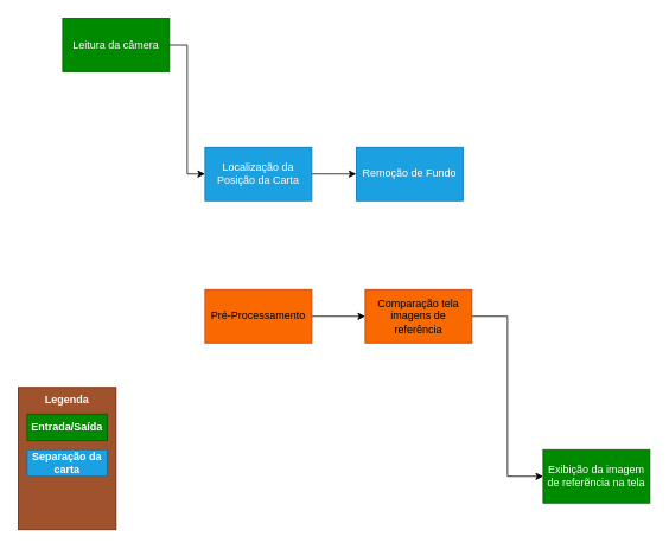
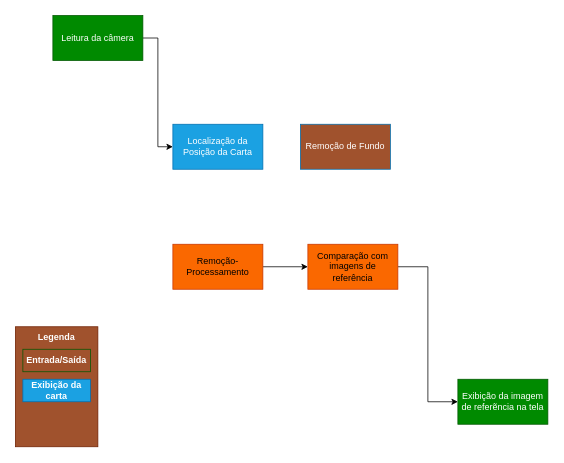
- <mxCell id="4" style="edgeStyle=orthogonalEdgeStyle;rounded=0;orthogonalLoop=1;jettySize=auto;html=1;exitX=1;exitY=0.5;exitDx=0;exitDy=0;entryX=0;entryY=0.5;entryDx=0;entryDy=0;" parent="1" source="5" target="6" edge="1"><mxGeometry relative="1" as="geometry" /></mxCell>
- <mxCell id="6" value="Remoção de Fundo" style="rounded=0;whiteSpace=wrap;html=1;fillColor=#1ba1e2;fontColor=#ffffff;strokeColor=#006EAF;" parent="1" vertex="1"><mxGeometry x="400" y="165" width="120" height="60" as="geometry" /></mxCell>
+ <mxCell id="6" value="Remoção de Fundo" style="rounded=0;whiteSpace=wrap;html=1;fillColor=#a0522d;fontColor=#ffffff;strokeColor=#006EAF;" parent="1" vertex="1"><mxGeometry x="400" y="165" width="120" height="60" as="geometry" /></mxCell>
- <mxCell id="8" value="Pré-Processamento" style="rounded=0;whiteSpace=wrap;html=1;fillColor=#fa6800;fontColor=#000000;strokeColor=#C73500;" parent="1" vertex="1"><mxGeometry x="230" y="325" width="120" height="60" as="geometry" /></mxCell>
+ <mxCell id="8" value="Remoção-Processamento" style="rounded=0;whiteSpace=wrap;html=1;fillColor=#fa6800;fontColor=#000000;strokeColor=#C73500;" parent="1" vertex="1"><mxGeometry x="230" y="325" width="120" height="60" as="geometry" /></mxCell>
- <mxCell id="10" value="Comparação tela imagens de referência" style="rounded=0;whiteSpace=wrap;html=1;fillColor=#fa6800;fontColor=#000000;strokeColor=#C73500;" parent="1" vertex="1"><mxGeometry x="410" y="325" width="120" height="60" as="geometry" /></mxCell>
+ <mxCell id="10" value="Comparação com imagens de referência" style="rounded=0;whiteSpace=wrap;html=1;fillColor=#fa6800;fontColor=#000000;strokeColor=#C73500;" parent="1" vertex="1"><mxGeometry x="410" y="325" width="120" height="60" as="geometry" /></mxCell>
- <mxCell id="13" value="&lt;b&gt;Entrada/Saída&lt;br&gt;&lt;/b&gt;" style="rounded=0;whiteSpace=wrap;html=1;fillColor=#008a00;strokeColor=#005700;fontColor=#ffffff;" vertex="1" parent="1"><mxGeometry x="30" y="465" width="90" height="30" as="geometry" /></mxCell>
+ <mxCell id="13" value="&lt;b&gt;Entrada/Saída&lt;br&gt;&lt;/b&gt;" style="rounded=0;whiteSpace=wrap;html=1;fillColor=#a0522d;strokeColor=#005700;fontColor=#ffffff;" vertex="1" parent="1"><mxGeometry x="30" y="465" width="90" height="30" as="geometry" /></mxCell>
- <mxCell id="14" value="&lt;b&gt;Separação da carta&lt;br&gt;&lt;/b&gt;" style="rounded=0;whiteSpace=wrap;html=1;fillColor=#1ba1e2;strokeColor=#006EAF;fontColor=#ffffff;" vertex="1" parent="1"><mxGeometry x="30" y="505" width="90" height="30" as="geometry" /></mxCell>
+ <mxCell id="14" value="&lt;b&gt;Exibição da carta&lt;br&gt;&lt;/b&gt;" style="rounded=0;whiteSpace=wrap;html=1;fillColor=#1ba1e2;strokeColor=#006EAF;fontColor=#ffffff;" vertex="1" parent="1"><mxGeometry x="30" y="505" width="90" height="30" as="geometry" /></mxCell>
